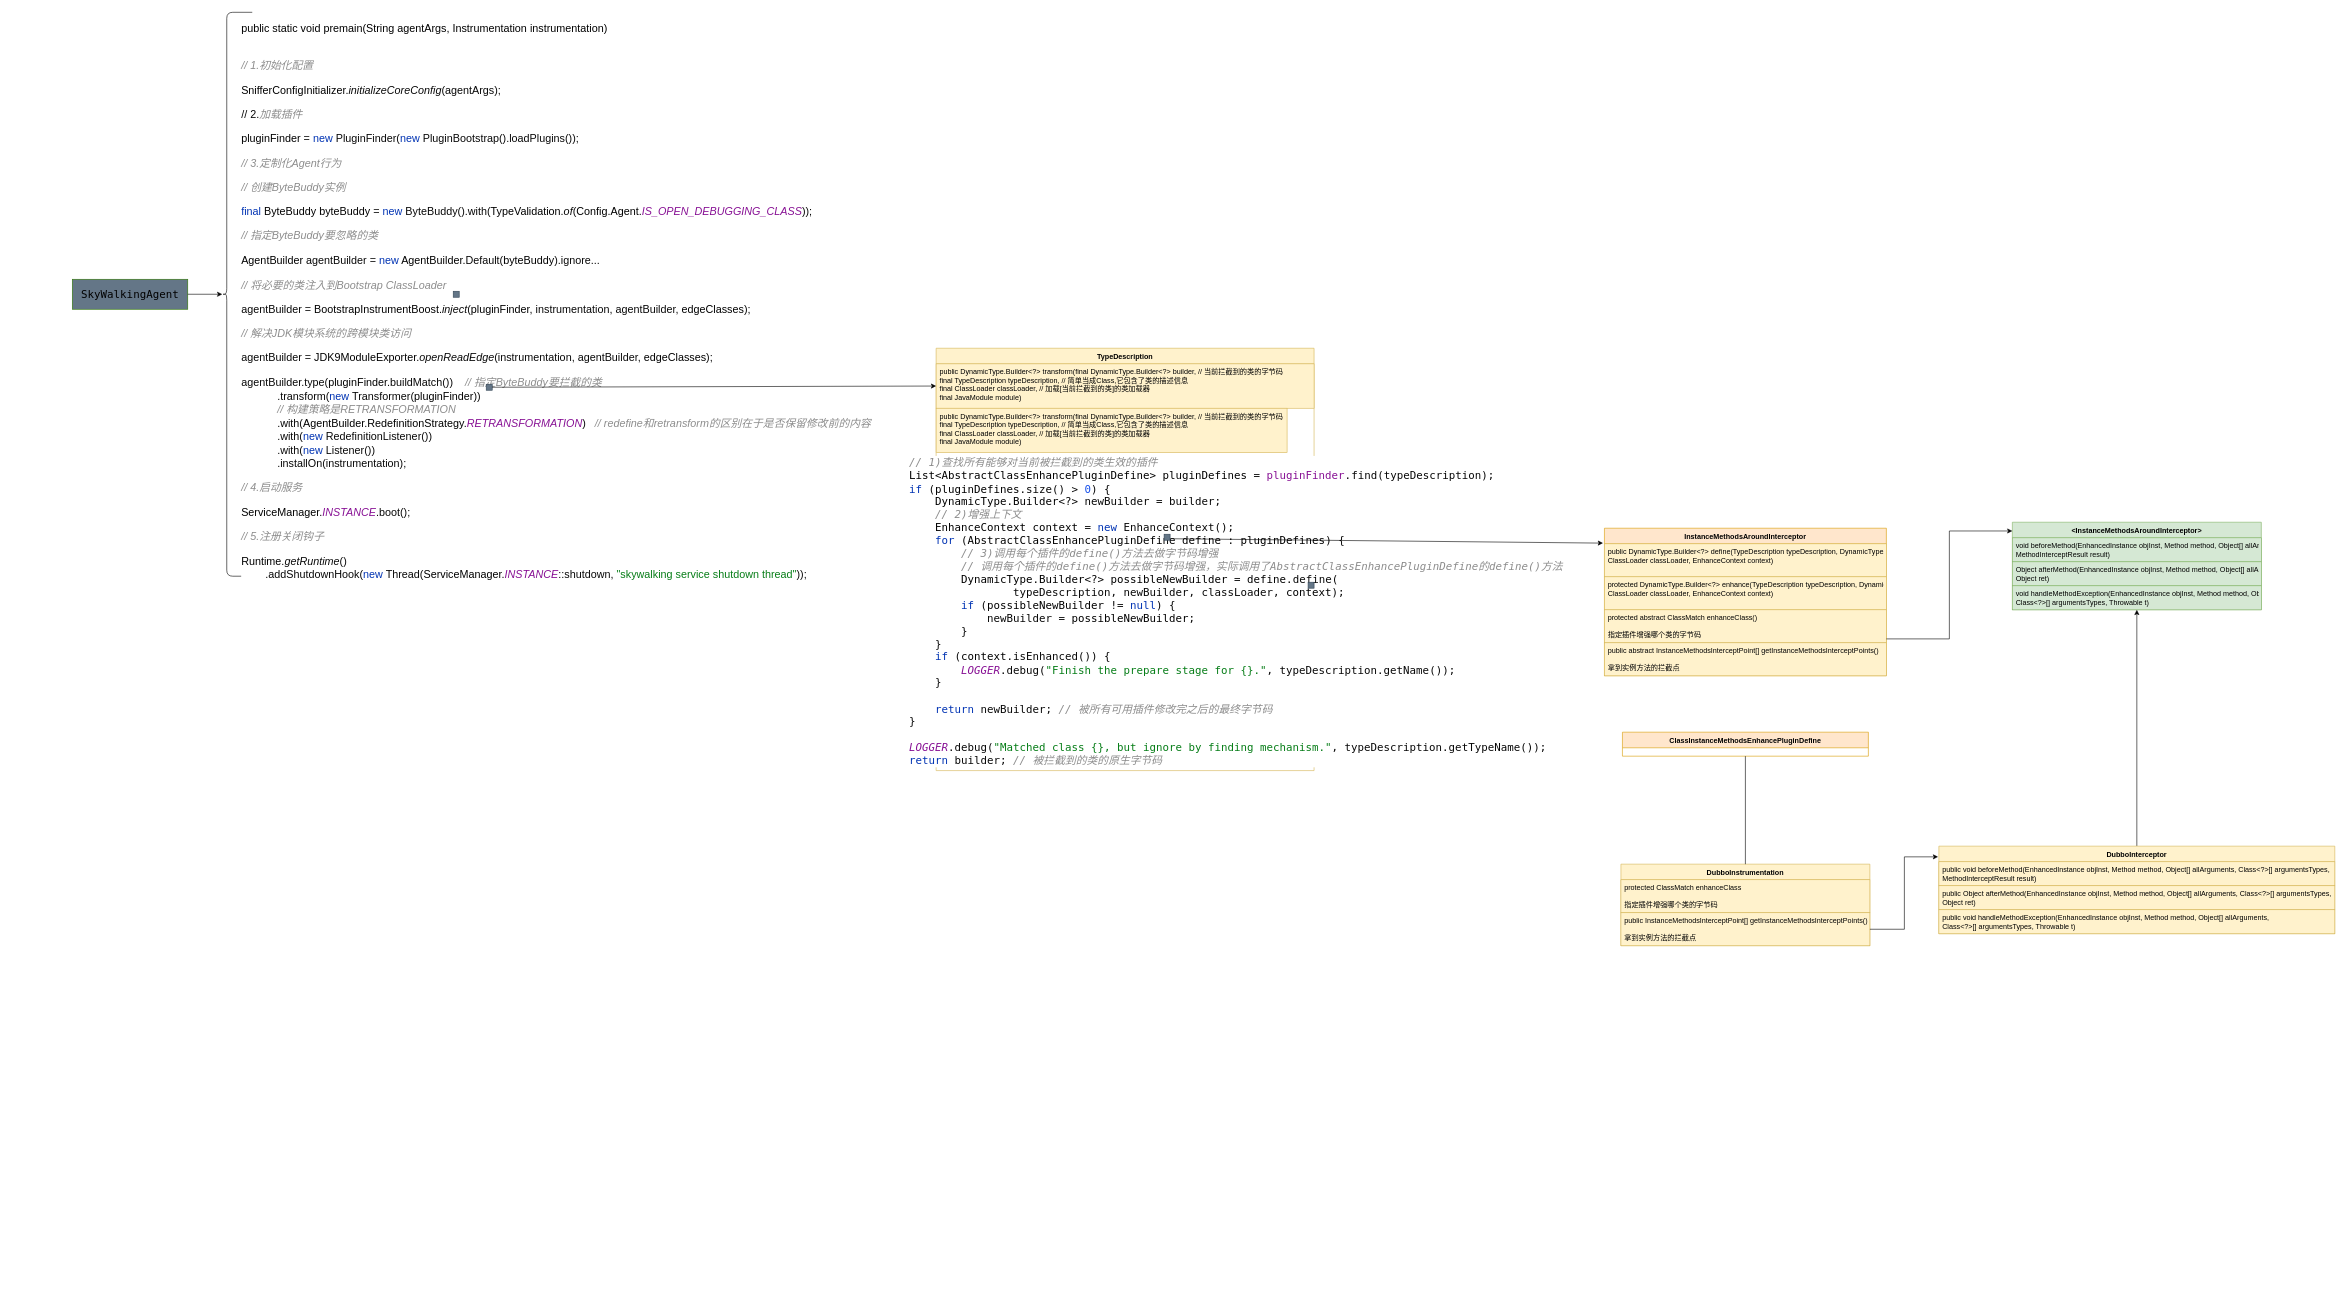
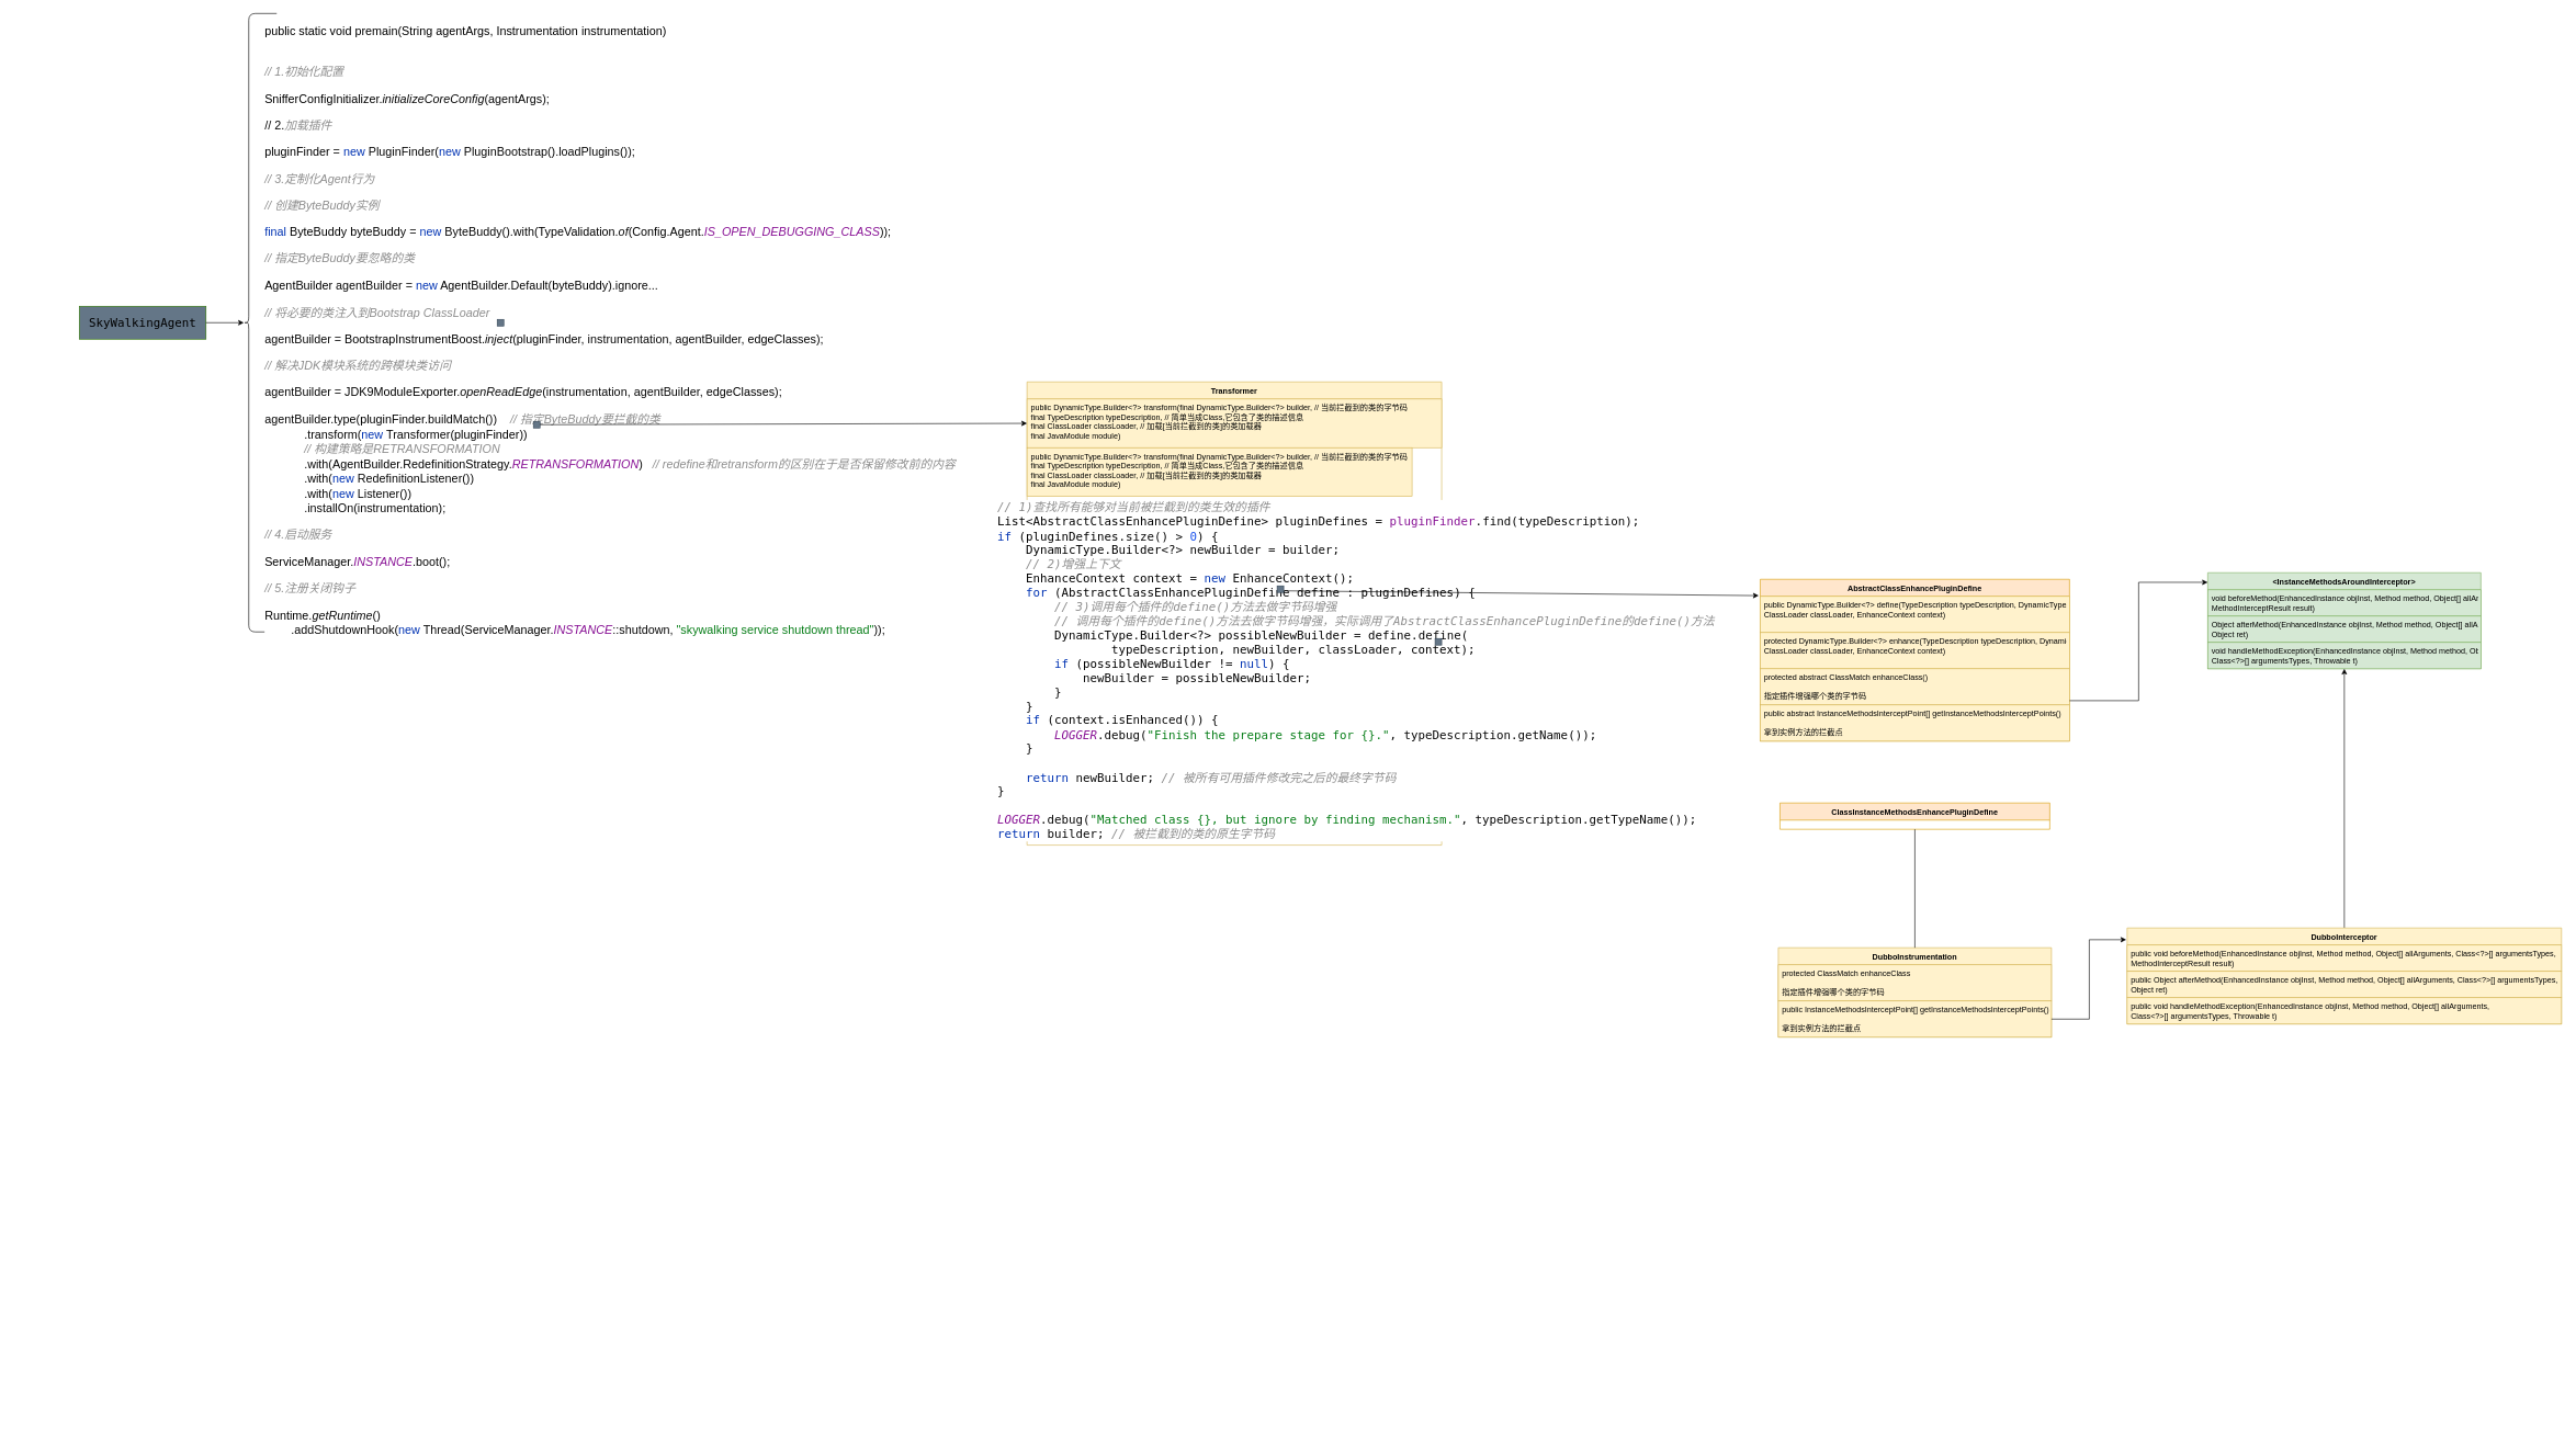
- <mxCell id="10" value="TypeDescription" style="swimlane;fontStyle=1;align=center;verticalAlign=top;childLayout=stackLayout;horizontal=1;startSize=26;horizontalStack=0;resizeParent=1;resizeParentMax=0;resizeLast=0;collapsible=1;marginBottom=0;fillColor=#fff2cc;strokeColor=#d6b656;aspect=fixed;" parent="2" vertex="1"><mxGeometry x="850" y="-540" width="630" height="704" as="geometry" /></mxCell>
+ <mxCell id="10" value="Transformer" style="swimlane;fontStyle=1;align=center;verticalAlign=top;childLayout=stackLayout;horizontal=1;startSize=26;horizontalStack=0;resizeParent=1;resizeParentMax=0;resizeLast=0;collapsible=1;marginBottom=0;fillColor=#fff2cc;strokeColor=#d6b656;aspect=fixed;" parent="2" vertex="1"><mxGeometry x="850" y="-540" width="630" height="704" as="geometry" /></mxCell>
- <mxCell id="24" value="InstanceMethodsAroundInterceptor" style="swimlane;fontStyle=1;align=center;verticalAlign=top;childLayout=stackLayout;horizontal=1;startSize=26;horizontalStack=0;resizeParent=1;resizeParentMax=0;resizeLast=0;collapsible=1;marginBottom=0;fillColor=#ffe6cc;strokeColor=#d79b00;" parent="2" vertex="1"><mxGeometry x="1964" y="-240" width="470" height="246" as="geometry" /></mxCell>
+ <mxCell id="24" value="AbstractClassEnhancePluginDefine" style="swimlane;fontStyle=1;align=center;verticalAlign=top;childLayout=stackLayout;horizontal=1;startSize=26;horizontalStack=0;resizeParent=1;resizeParentMax=0;resizeLast=0;collapsible=1;marginBottom=0;fillColor=#ffe6cc;strokeColor=#d79b00;" parent="2" vertex="1"><mxGeometry x="1964" y="-240" width="470" height="246" as="geometry" /></mxCell>
